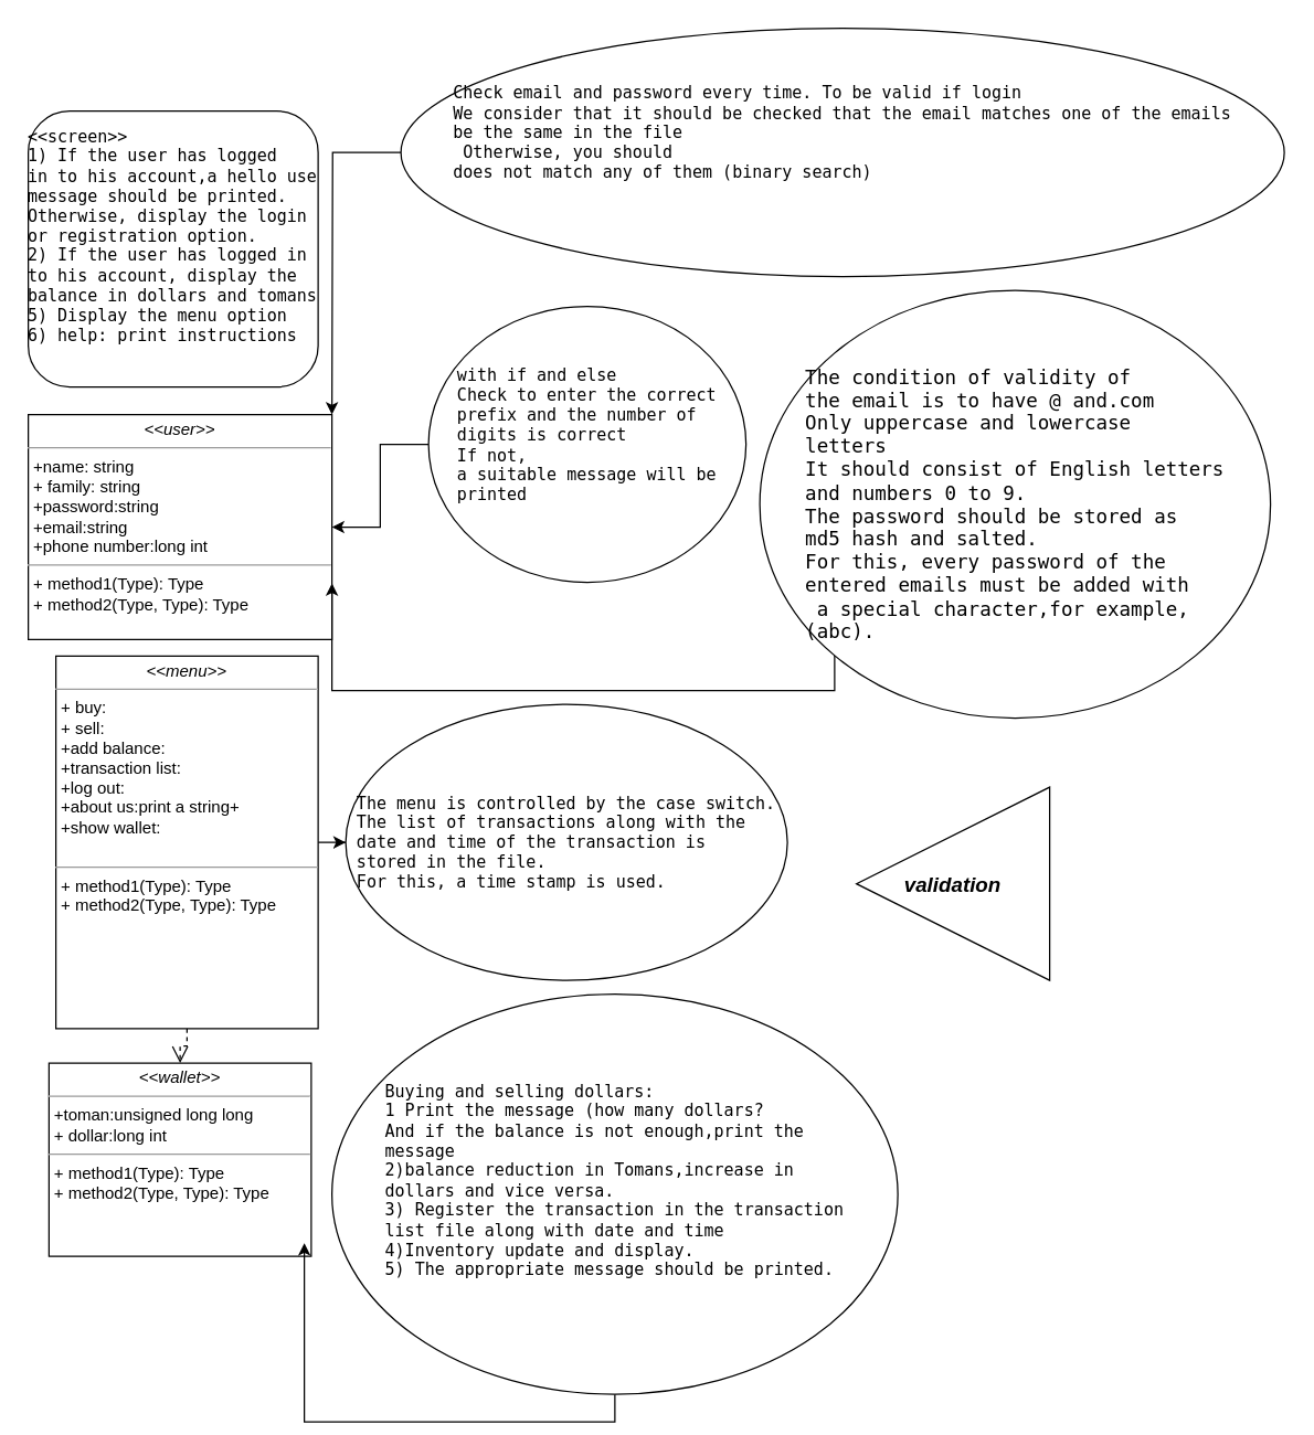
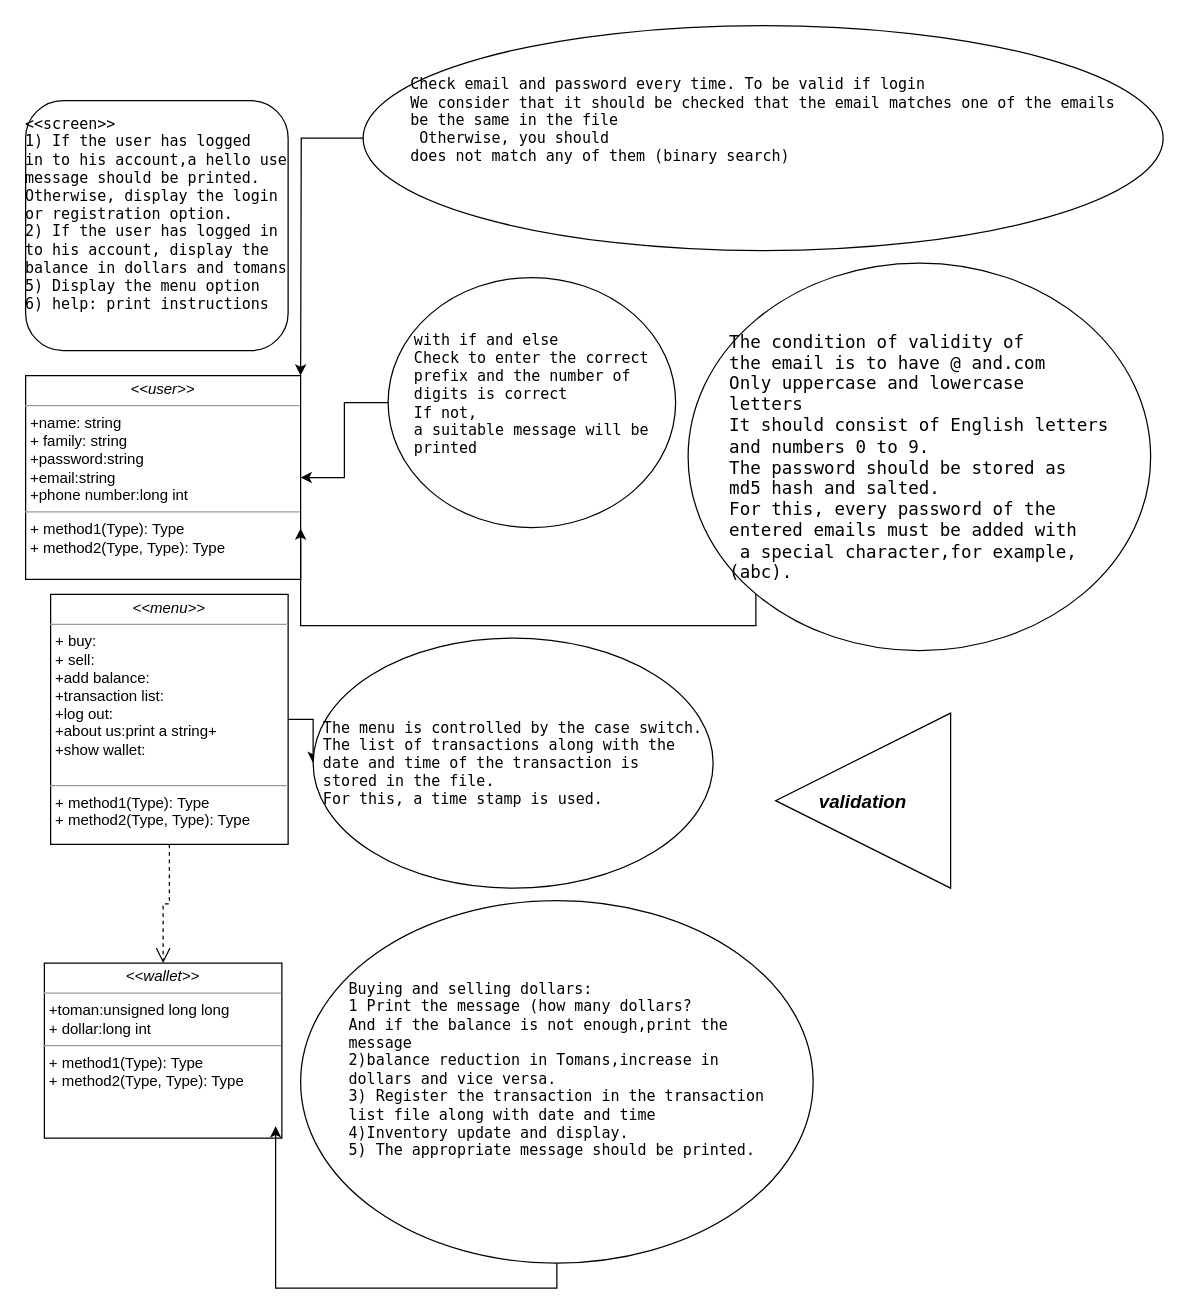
- <mxCell id="5" value="&lt;p style=&quot;margin:0px;margin-top:4px;text-align:center;&quot;&gt;&lt;i&gt;&amp;lt;&amp;lt;menu&amp;gt;&amp;gt;&lt;/i&gt;&lt;br&gt;&lt;/p&gt;&lt;hr size=&quot;1&quot;&gt;&lt;p style=&quot;margin:0px;margin-left:4px;&quot;&gt;+ buy: &lt;br&gt;+ sell:&lt;/p&gt;&lt;p style=&quot;margin:0px;margin-left:4px;&quot;&gt;+add balance:&lt;/p&gt;&lt;p style=&quot;margin:0px;margin-left:4px;&quot;&gt;+transaction list:&lt;/p&gt;&lt;p style=&quot;margin:0px;margin-left:4px;&quot;&gt;+log out:&lt;/p&gt;&lt;p style=&quot;margin:0px;margin-left:4px;&quot;&gt;+about us:print a string+&lt;/p&gt;&lt;p style=&quot;margin:0px;margin-left:4px;&quot;&gt;+show wallet:&lt;/p&gt;&lt;p style=&quot;margin:0px;margin-left:4px;&quot;&gt;&lt;br&gt;&lt;/p&gt;&lt;hr size=&quot;1&quot;&gt;&lt;p style=&quot;margin:0px;margin-left:4px;&quot;&gt;+ method1(Type): Type&lt;br&gt;+ method2(Type, Type): Type&lt;/p&gt;" style="verticalAlign=top;align=left;overflow=fill;fontSize=12;fontFamily=Helvetica;html=1;rounded=0;shadow=0;comic=0;labelBackgroundColor=none;strokeWidth=1;movable=0;resizable=0;rotatable=0;deletable=0;editable=0;locked=1;connectable=0;" parent="1" vertex="1"><mxGeometry x="40" y="475" width="190" height="270" as="geometry" /></mxCell>
+ <mxCell id="5" value="&lt;p style=&quot;margin:0px;margin-top:4px;text-align:center;&quot;&gt;&lt;i&gt;&amp;lt;&amp;lt;menu&amp;gt;&amp;gt;&lt;/i&gt;&lt;br&gt;&lt;/p&gt;&lt;hr size=&quot;1&quot;&gt;&lt;p style=&quot;margin:0px;margin-left:4px;&quot;&gt;+ buy: &lt;br&gt;+ sell:&lt;/p&gt;&lt;p style=&quot;margin:0px;margin-left:4px;&quot;&gt;+add balance:&lt;/p&gt;&lt;p style=&quot;margin:0px;margin-left:4px;&quot;&gt;+transaction list:&lt;/p&gt;&lt;p style=&quot;margin:0px;margin-left:4px;&quot;&gt;+log out:&lt;/p&gt;&lt;p style=&quot;margin:0px;margin-left:4px;&quot;&gt;+about us:print a string+&lt;/p&gt;&lt;p style=&quot;margin:0px;margin-left:4px;&quot;&gt;+show wallet:&lt;/p&gt;&lt;p style=&quot;margin:0px;margin-left:4px;&quot;&gt;&lt;br&gt;&lt;/p&gt;&lt;hr size=&quot;1&quot;&gt;&lt;p style=&quot;margin:0px;margin-left:4px;&quot;&gt;+ method1(Type): Type&lt;br&gt;+ method2(Type, Type): Type&lt;/p&gt;" style="verticalAlign=top;align=left;overflow=fill;fontSize=12;fontFamily=Helvetica;html=1;rounded=0;shadow=0;comic=0;labelBackgroundColor=none;strokeWidth=1;movable=0;resizable=0;rotatable=0;deletable=0;editable=0;locked=1;connectable=0;" parent="1" vertex="1"><mxGeometry x="40" y="475" width="190" height="200" as="geometry" /></mxCell>
